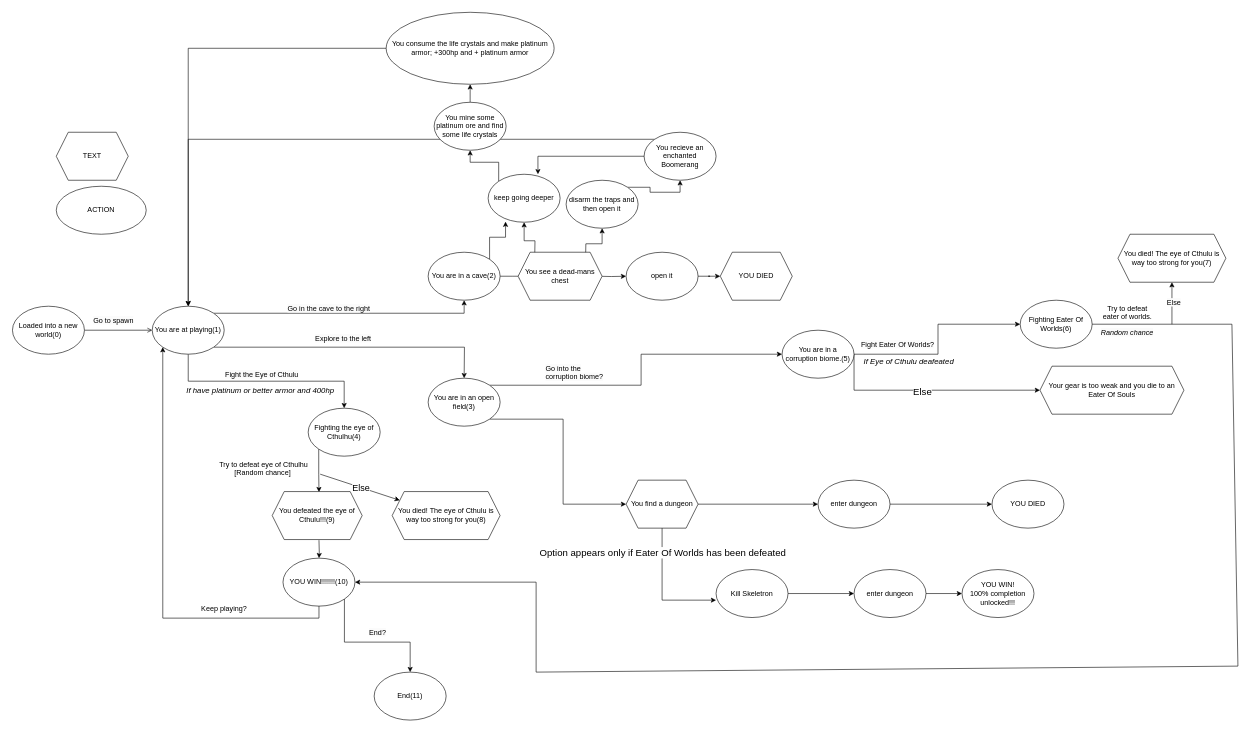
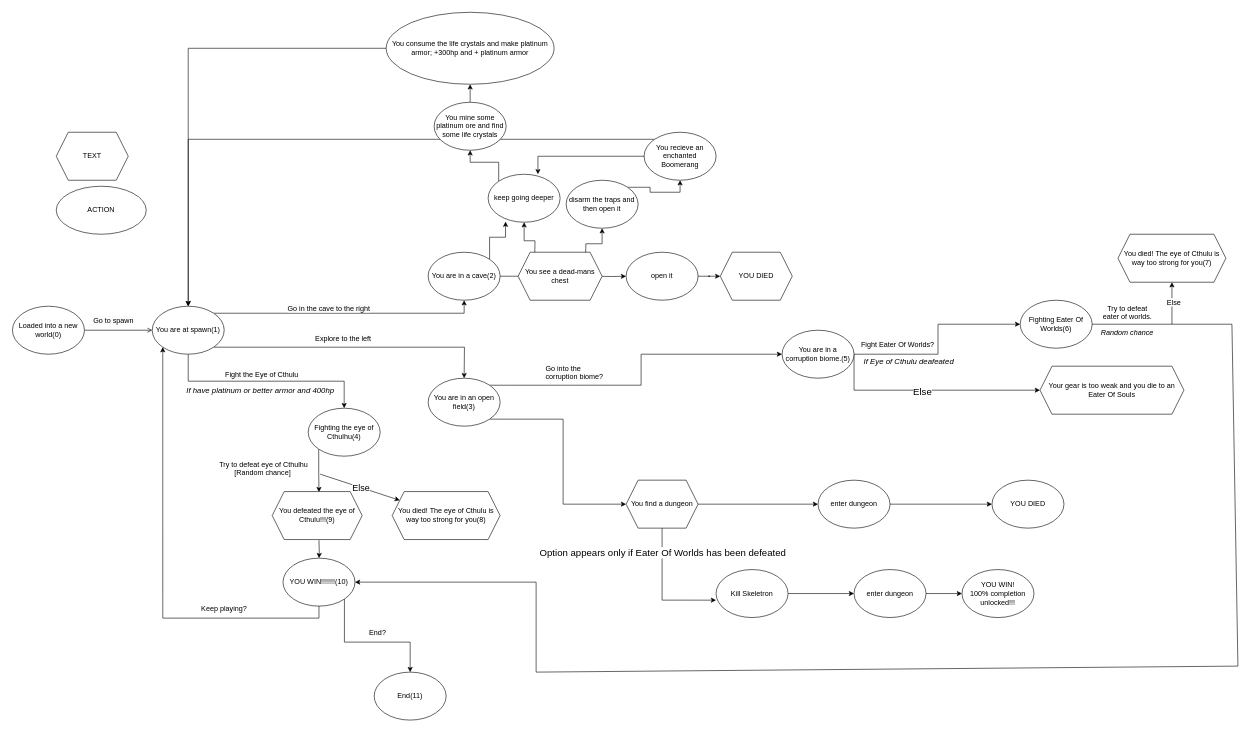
- <mxCell id="5" value="&lt;div&gt;You are at playing(1)&lt;/div&gt;" style="ellipse;whiteSpace=wrap;html=1;" parent="1" vertex="1"><mxGeometry x="253" y="510" width="120" height="80" as="geometry" /></mxCell>
+ <mxCell id="5" value="&lt;div&gt;You are at spawn(1)&lt;/div&gt;" style="ellipse;whiteSpace=wrap;html=1;" parent="1" vertex="1"><mxGeometry x="253" y="510" width="120" height="80" as="geometry" /></mxCell>
